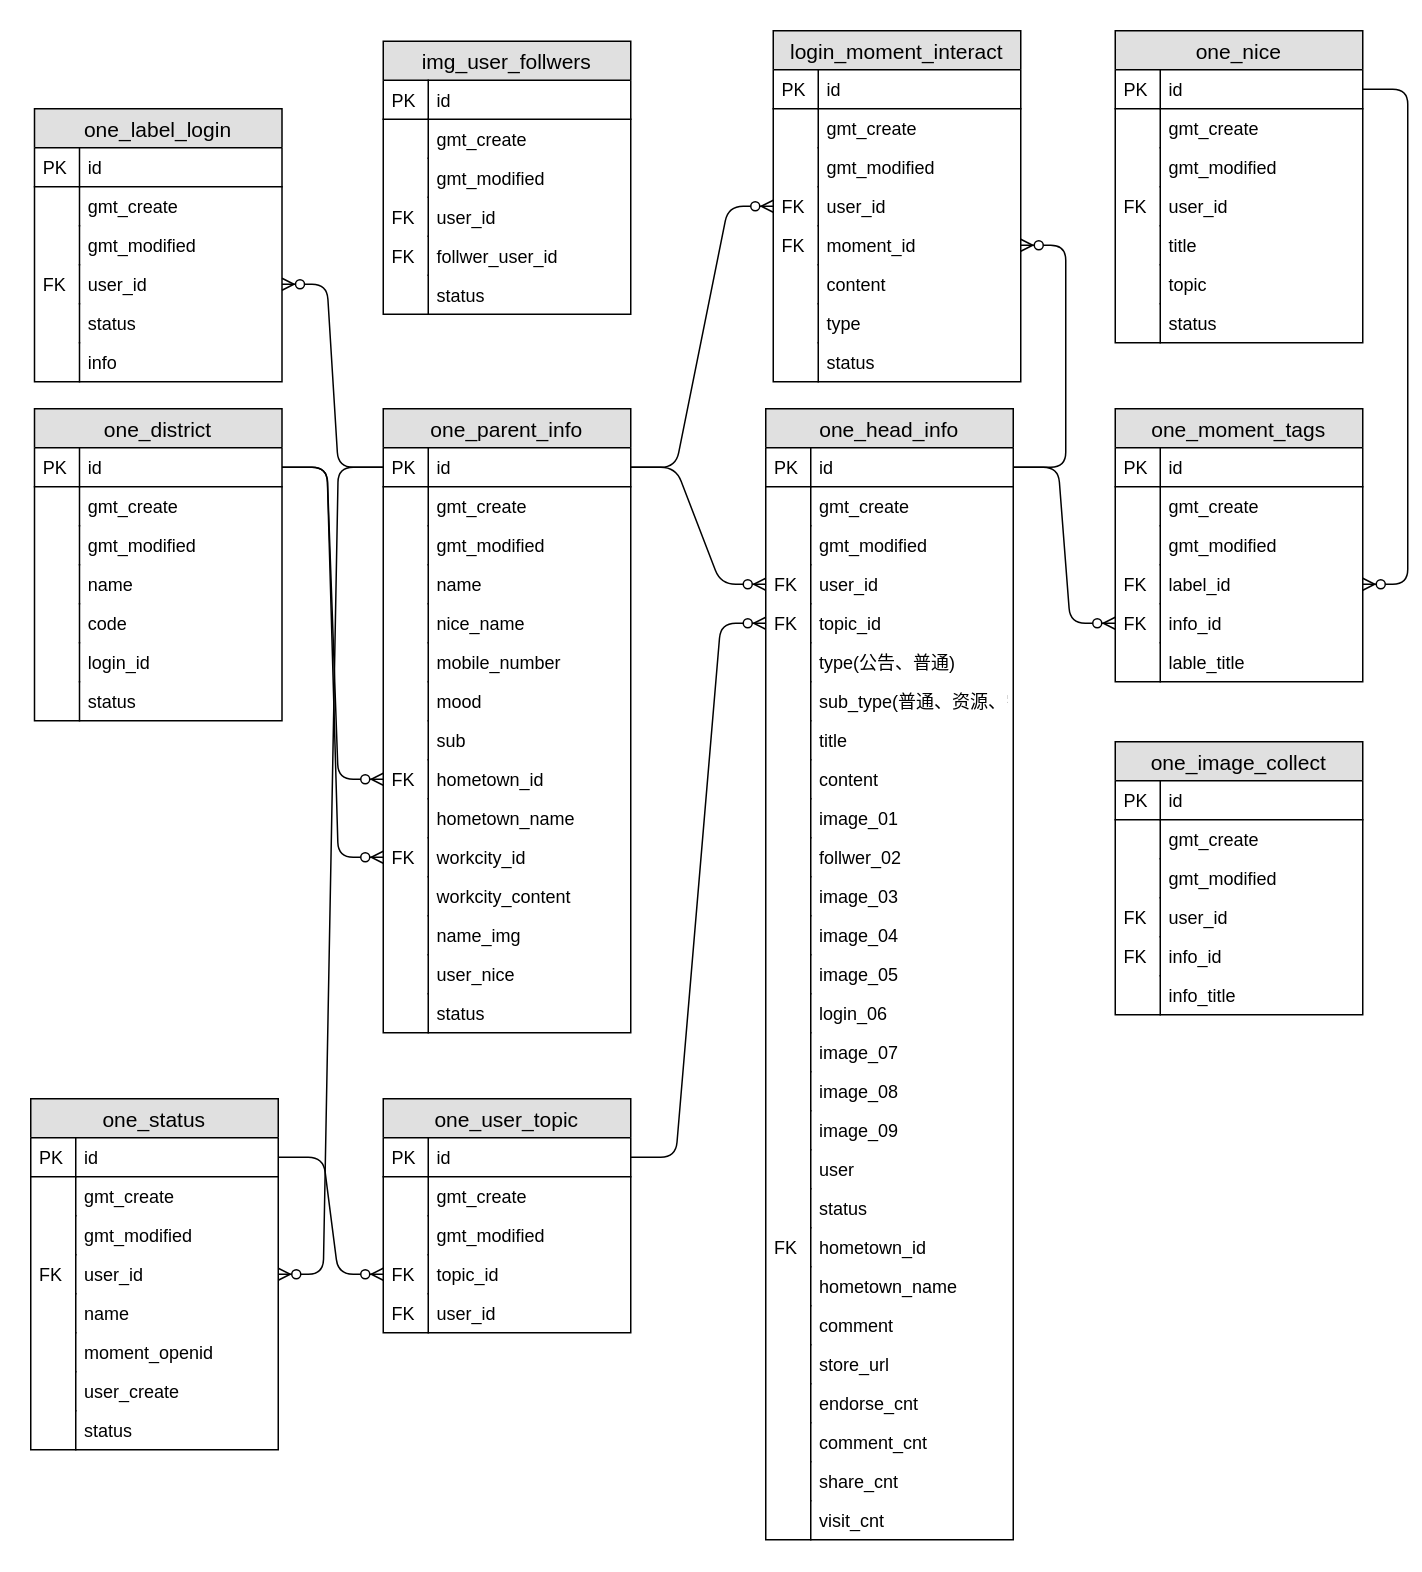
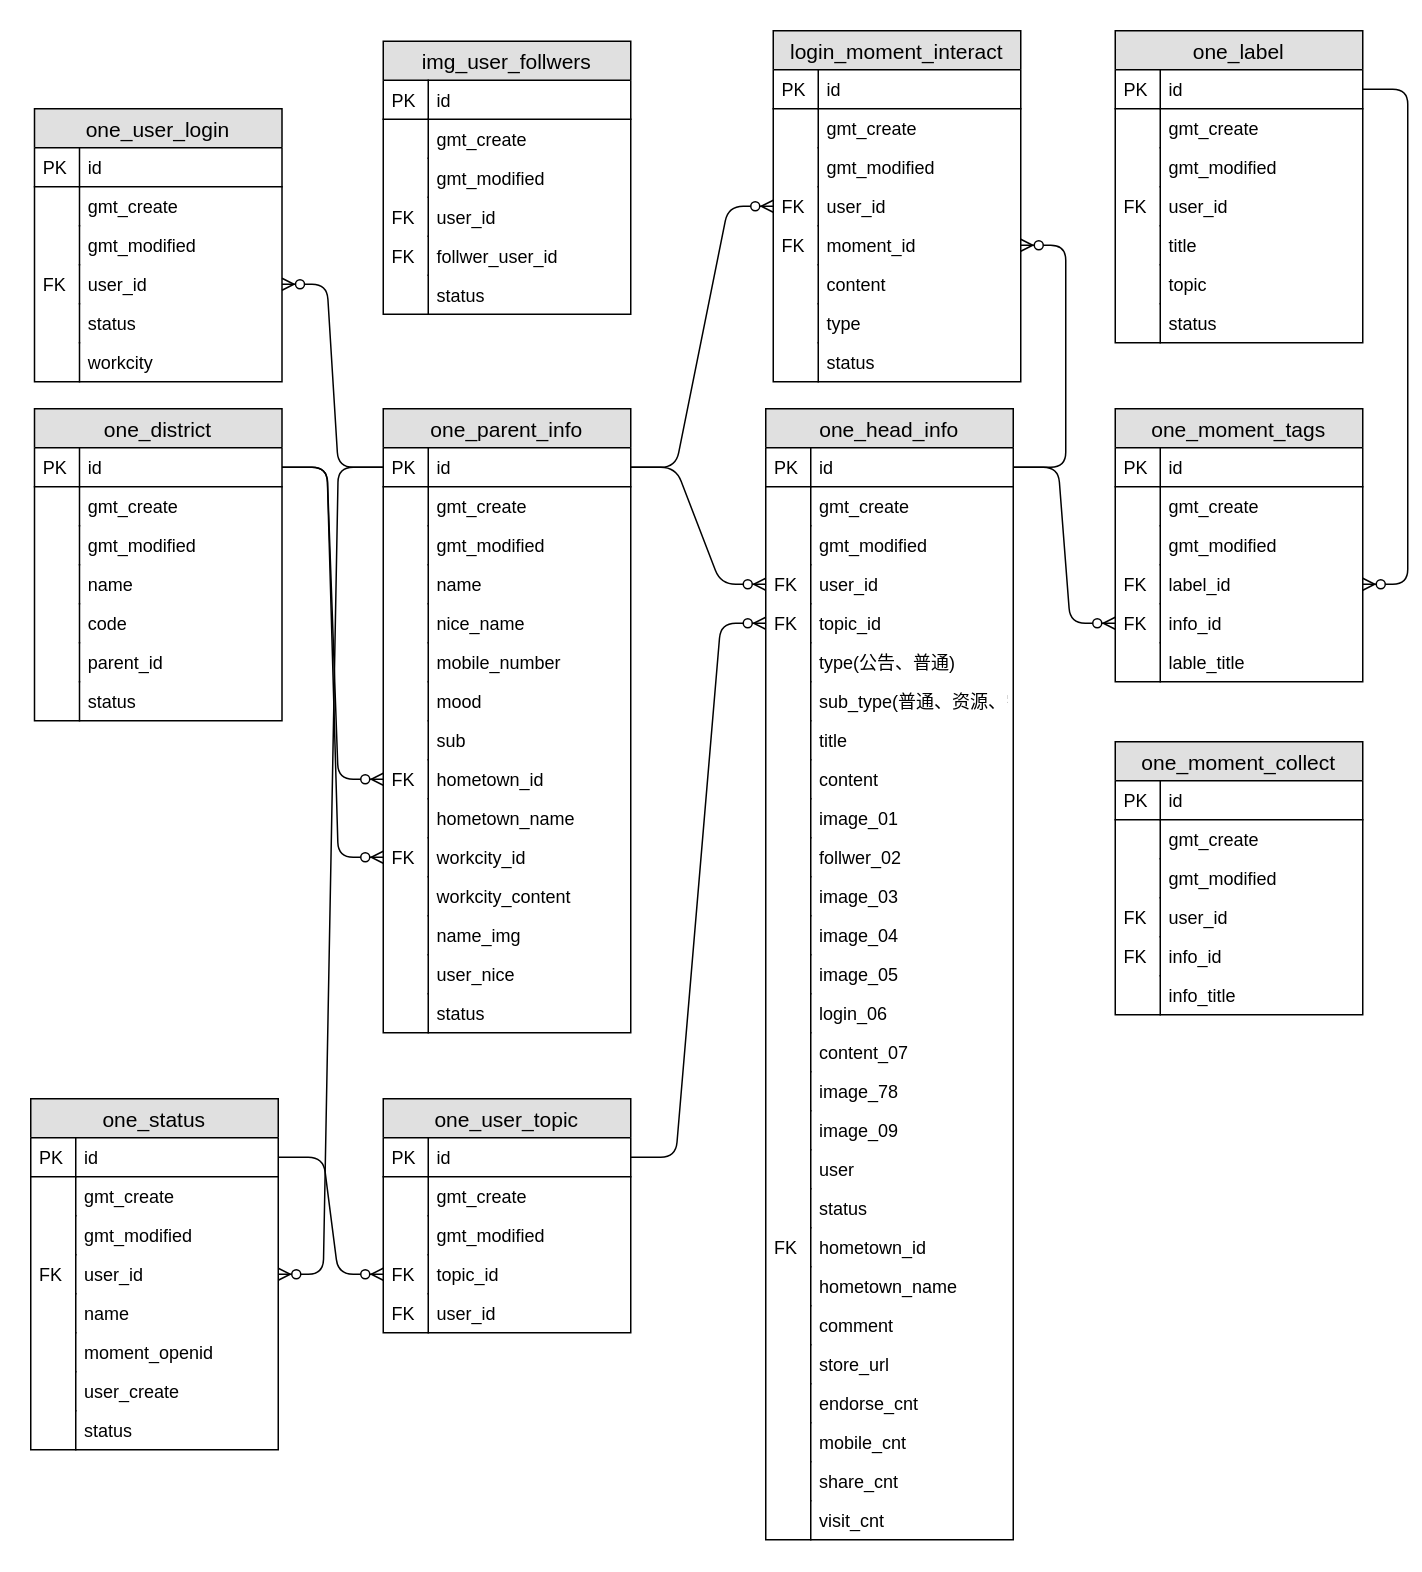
- <mxCell id="172" value="one_nice" style="swimlane;fontStyle=0;childLayout=stackLayout;horizontal=1;startSize=26;fillColor=#e0e0e0;horizontalStack=0;resizeParent=1;resizeParentMax=0;resizeLast=0;collapsible=1;marginBottom=0;swimlaneFillColor=#ffffff;align=center;fontSize=14;" parent="1" vertex="1"><mxGeometry x="743" y="20" width="165" height="208" as="geometry" /></mxCell>
+ <mxCell id="172" value="one_label" style="swimlane;fontStyle=0;childLayout=stackLayout;horizontal=1;startSize=26;fillColor=#e0e0e0;horizontalStack=0;resizeParent=1;resizeParentMax=0;resizeLast=0;collapsible=1;marginBottom=0;swimlaneFillColor=#ffffff;align=center;fontSize=14;" parent="1" vertex="1"><mxGeometry x="743" y="20" width="165" height="208" as="geometry" /></mxCell>
- <mxCell id="51" value="one_label_login" style="swimlane;fontStyle=0;childLayout=stackLayout;horizontal=1;startSize=26;fillColor=#e0e0e0;horizontalStack=0;resizeParent=1;resizeParentMax=0;resizeLast=0;collapsible=1;marginBottom=0;swimlaneFillColor=#ffffff;align=center;fontSize=14;" parent="1" vertex="1"><mxGeometry x="22.5" y="72" width="165" height="182" as="geometry" /></mxCell>
+ <mxCell id="51" value="one_user_login" style="swimlane;fontStyle=0;childLayout=stackLayout;horizontal=1;startSize=26;fillColor=#e0e0e0;horizontalStack=0;resizeParent=1;resizeParentMax=0;resizeLast=0;collapsible=1;marginBottom=0;swimlaneFillColor=#ffffff;align=center;fontSize=14;" parent="1" vertex="1"><mxGeometry x="22.5" y="72" width="165" height="182" as="geometry" /></mxCell>
- <mxCell id="62" value="info" style="shape=partialRectangle;top=0;left=0;right=0;bottom=0;align=left;verticalAlign=top;fillColor=none;spacingLeft=34;spacingRight=4;overflow=hidden;rotatable=0;points=[[0,0.5],[1,0.5]];portConstraint=eastwest;dropTarget=0;fontSize=12;" parent="51" vertex="1"><mxGeometry y="156" width="165" height="26" as="geometry" /></mxCell>
+ <mxCell id="62" value="workcity" style="shape=partialRectangle;top=0;left=0;right=0;bottom=0;align=left;verticalAlign=top;fillColor=none;spacingLeft=34;spacingRight=4;overflow=hidden;rotatable=0;points=[[0,0.5],[1,0.5]];portConstraint=eastwest;dropTarget=0;fontSize=12;" parent="51" vertex="1"><mxGeometry y="156" width="165" height="26" as="geometry" /></mxCell>
- <mxCell id="45" value="login_id" style="shape=partialRectangle;top=0;left=0;right=0;bottom=0;align=left;verticalAlign=top;fillColor=none;spacingLeft=34;spacingRight=4;overflow=hidden;rotatable=0;points=[[0,0.5],[1,0.5]];portConstraint=eastwest;dropTarget=0;fontSize=12;" parent="34" vertex="1"><mxGeometry y="156" width="165" height="26" as="geometry" /></mxCell>
+ <mxCell id="45" value="parent_id" style="shape=partialRectangle;top=0;left=0;right=0;bottom=0;align=left;verticalAlign=top;fillColor=none;spacingLeft=34;spacingRight=4;overflow=hidden;rotatable=0;points=[[0,0.5],[1,0.5]];portConstraint=eastwest;dropTarget=0;fontSize=12;" parent="34" vertex="1"><mxGeometry y="156" width="165" height="26" as="geometry" /></mxCell>
- <mxCell id="215" value="one_image_collect" style="swimlane;fontStyle=0;childLayout=stackLayout;horizontal=1;startSize=26;fillColor=#e0e0e0;horizontalStack=0;resizeParent=1;resizeParentMax=0;resizeLast=0;collapsible=1;marginBottom=0;swimlaneFillColor=#ffffff;align=center;fontSize=14;" parent="1" vertex="1"><mxGeometry x="743" y="494" width="165" height="182" as="geometry" /></mxCell>
+ <mxCell id="215" value="one_moment_collect" style="swimlane;fontStyle=0;childLayout=stackLayout;horizontal=1;startSize=26;fillColor=#e0e0e0;horizontalStack=0;resizeParent=1;resizeParentMax=0;resizeLast=0;collapsible=1;marginBottom=0;swimlaneFillColor=#ffffff;align=center;fontSize=14;" parent="1" vertex="1"><mxGeometry x="743" y="494" width="165" height="182" as="geometry" /></mxCell>
- <mxCell id="96" value="image_07" style="shape=partialRectangle;top=0;left=0;right=0;bottom=0;align=left;verticalAlign=top;fillColor=none;spacingLeft=34;spacingRight=4;overflow=hidden;rotatable=0;points=[[0,0.5],[1,0.5]];portConstraint=eastwest;dropTarget=0;fontSize=12;" parent="65" vertex="1"><mxGeometry y="416" width="165" height="26" as="geometry" /></mxCell>
+ <mxCell id="96" value="content_07" style="shape=partialRectangle;top=0;left=0;right=0;bottom=0;align=left;verticalAlign=top;fillColor=none;spacingLeft=34;spacingRight=4;overflow=hidden;rotatable=0;points=[[0,0.5],[1,0.5]];portConstraint=eastwest;dropTarget=0;fontSize=12;" parent="65" vertex="1"><mxGeometry y="416" width="165" height="26" as="geometry" /></mxCell>
- <mxCell id="98" value="image_08" style="shape=partialRectangle;top=0;left=0;right=0;bottom=0;align=left;verticalAlign=top;fillColor=none;spacingLeft=34;spacingRight=4;overflow=hidden;rotatable=0;points=[[0,0.5],[1,0.5]];portConstraint=eastwest;dropTarget=0;fontSize=12;" parent="65" vertex="1"><mxGeometry y="442" width="165" height="26" as="geometry" /></mxCell>
+ <mxCell id="98" value="image_78" style="shape=partialRectangle;top=0;left=0;right=0;bottom=0;align=left;verticalAlign=top;fillColor=none;spacingLeft=34;spacingRight=4;overflow=hidden;rotatable=0;points=[[0,0.5],[1,0.5]];portConstraint=eastwest;dropTarget=0;fontSize=12;" parent="65" vertex="1"><mxGeometry y="442" width="165" height="26" as="geometry" /></mxCell>
- <mxCell id="116" value="comment_cnt" style="shape=partialRectangle;top=0;left=0;right=0;bottom=0;align=left;verticalAlign=top;fillColor=none;spacingLeft=34;spacingRight=4;overflow=hidden;rotatable=0;points=[[0,0.5],[1,0.5]];portConstraint=eastwest;dropTarget=0;fontSize=12;" parent="65" vertex="1"><mxGeometry y="676" width="165" height="26" as="geometry" /></mxCell>
+ <mxCell id="116" value="mobile_cnt" style="shape=partialRectangle;top=0;left=0;right=0;bottom=0;align=left;verticalAlign=top;fillColor=none;spacingLeft=34;spacingRight=4;overflow=hidden;rotatable=0;points=[[0,0.5],[1,0.5]];portConstraint=eastwest;dropTarget=0;fontSize=12;" parent="65" vertex="1"><mxGeometry y="676" width="165" height="26" as="geometry" /></mxCell>
